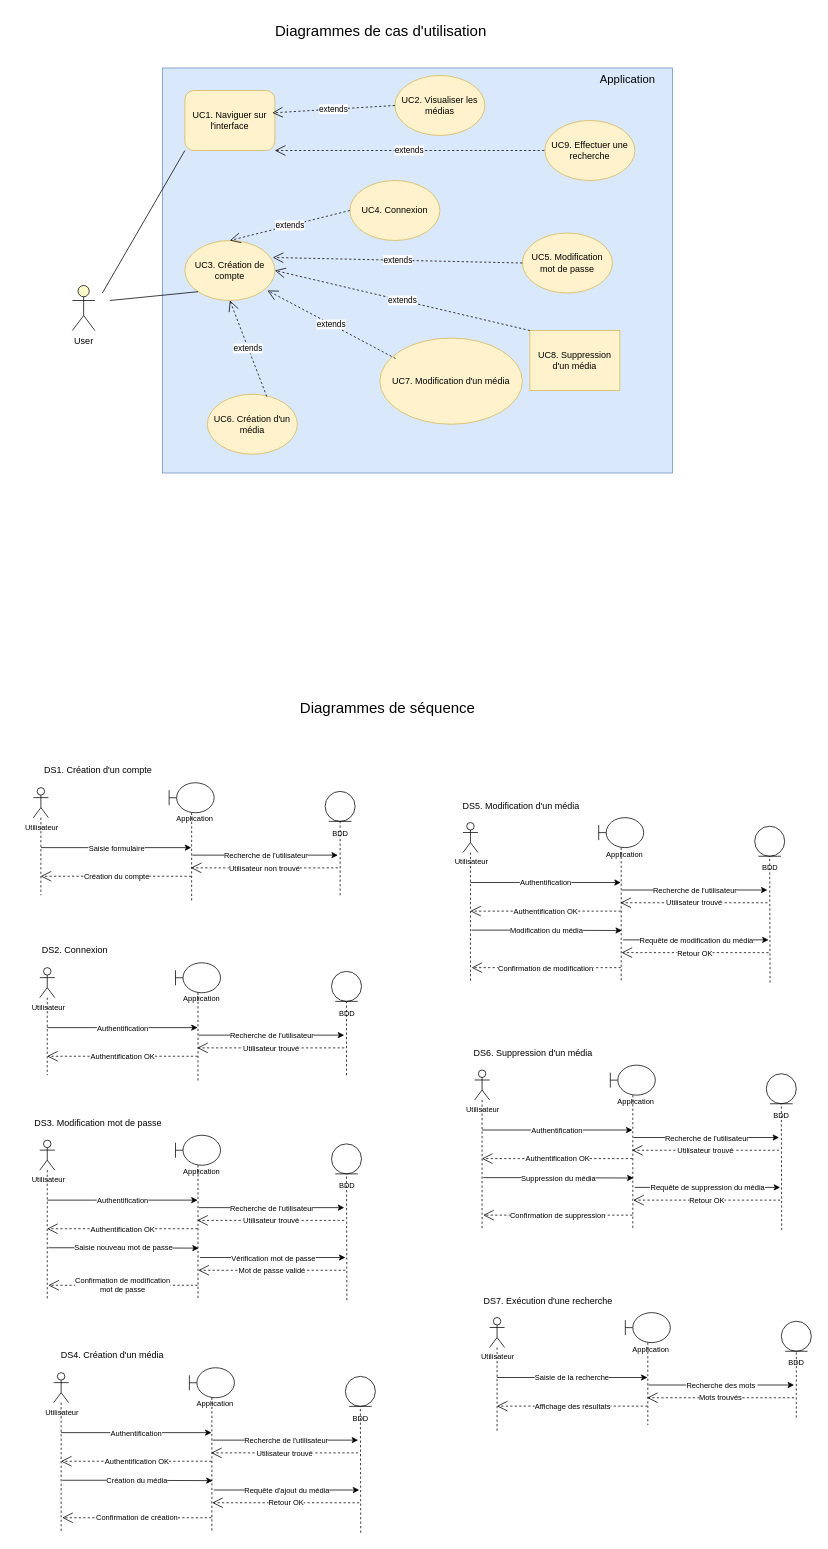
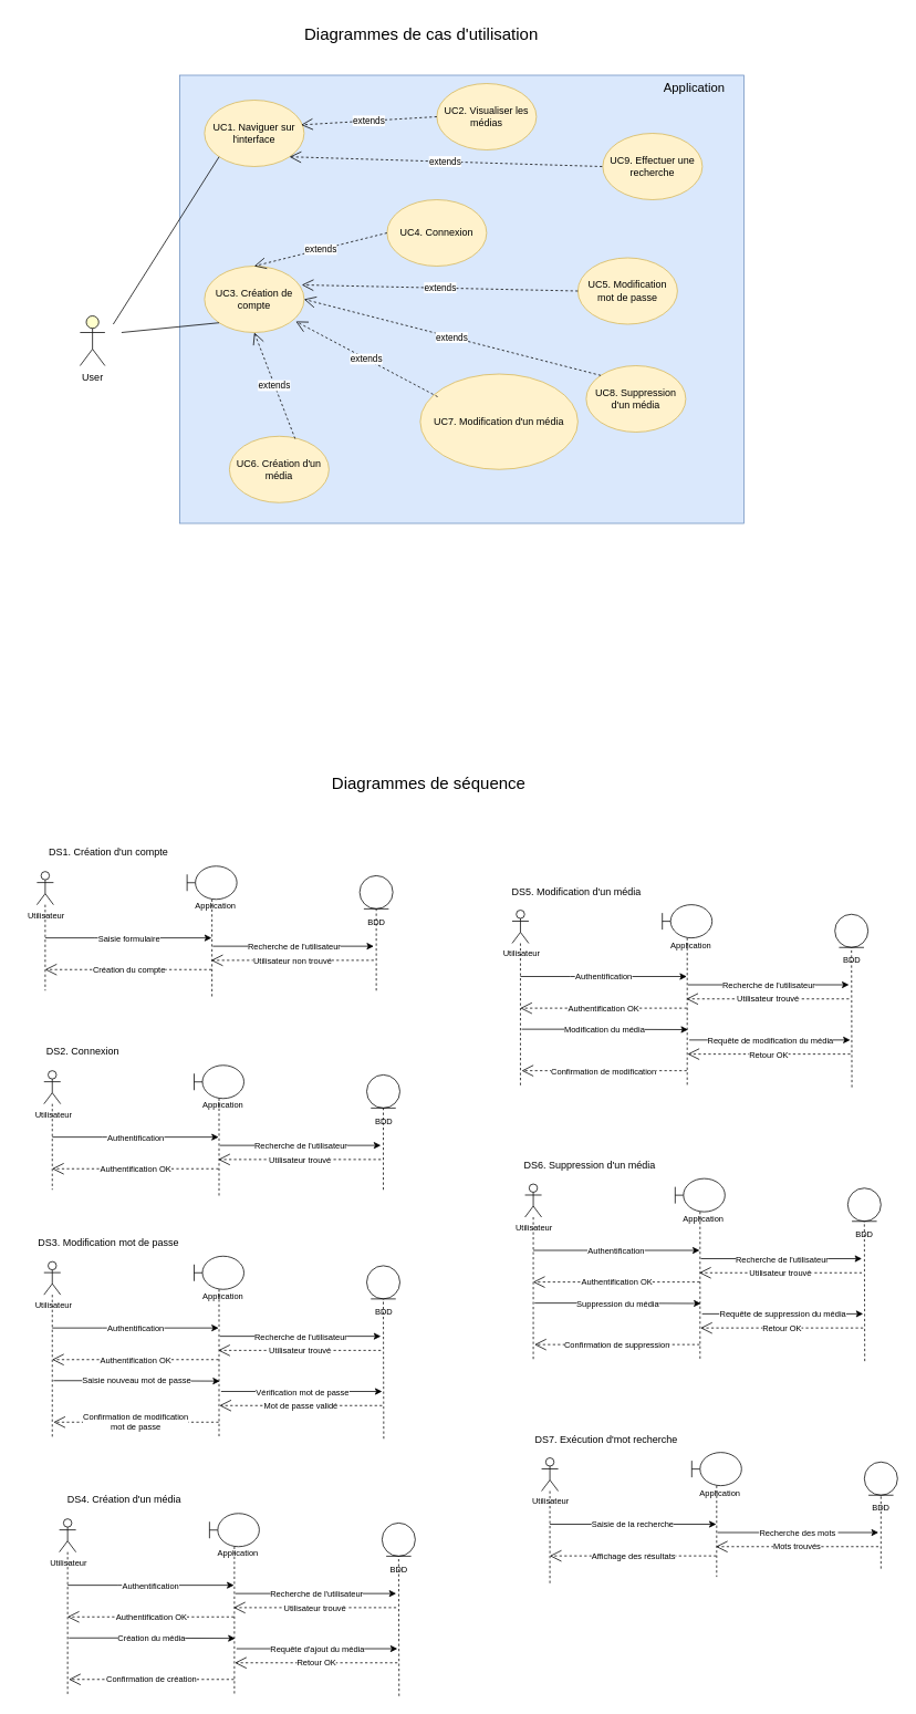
- <mxCell id="5" value="UC1. Naviguer sur l'interface" style="whiteSpace=wrap;html=1;fillColor=#fff2cc;strokeColor=#d6b656;rounded=1;" parent="1" vertex="1"><mxGeometry x="246" y="120" width="120" height="80" as="geometry" /></mxCell>
+ <mxCell id="5" value="UC1. Naviguer sur l'interface" style="ellipse;whiteSpace=wrap;html=1;fillColor=#fff2cc;strokeColor=#d6b656;" parent="1" vertex="1"><mxGeometry x="246" y="120" width="120" height="80" as="geometry" /></mxCell>
- <mxCell id="12" value="UC8. Suppression d'un média" style="whiteSpace=wrap;html=1;fillColor=#fff2cc;strokeColor=#d6b656;rounded=0;" parent="1" vertex="1"><mxGeometry x="706" y="440" width="120" height="80" as="geometry" /></mxCell>
+ <mxCell id="12" value="UC8. Suppression d'un média" style="ellipse;whiteSpace=wrap;html=1;fillColor=#fff2cc;strokeColor=#d6b656;" parent="1" vertex="1"><mxGeometry x="706" y="440" width="120" height="80" as="geometry" /></mxCell>
- <mxCell id="123" value="&lt;font style=&quot;font-size: 12px;&quot;&gt;DS7. Exécution d'une recherche&lt;/font&gt;" style="text;html=1;align=center;verticalAlign=middle;resizable=0;points=[];autosize=1;strokeColor=none;fillColor=none;fontSize=20;" parent="1" vertex="1"><mxGeometry x="629.75" y="1709.5" width="200" height="40" as="geometry" /></mxCell>
+ <mxCell id="123" value="&lt;font style=&quot;font-size: 12px;&quot;&gt;DS7. Exécution d'mot recherche&lt;/font&gt;" style="text;html=1;align=center;verticalAlign=middle;resizable=0;points=[];autosize=1;strokeColor=none;fillColor=none;fontSize=20;" parent="1" vertex="1"><mxGeometry x="629.75" y="1709.5" width="200" height="40" as="geometry" /></mxCell>
